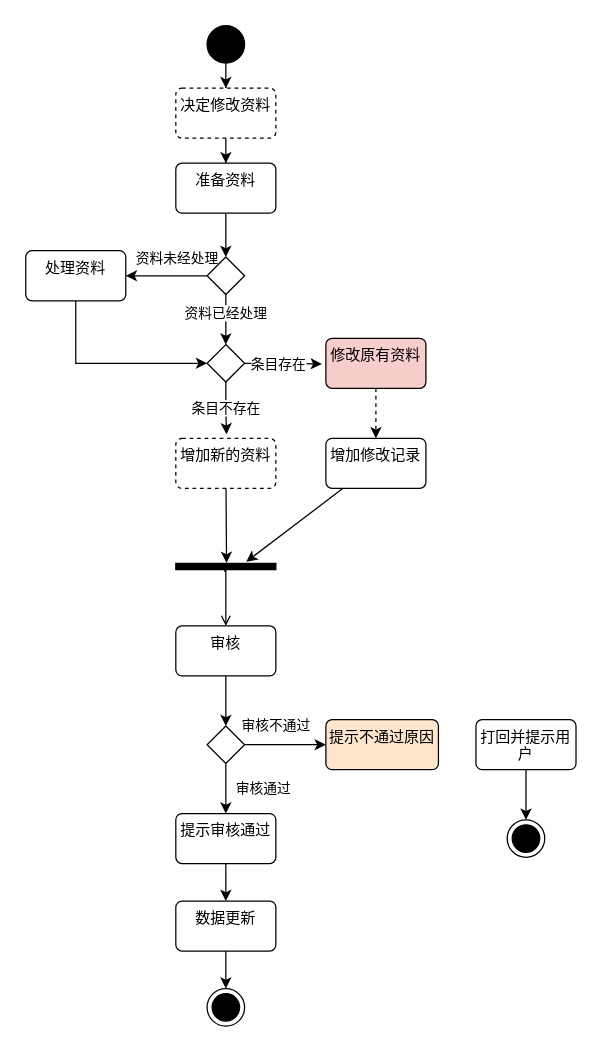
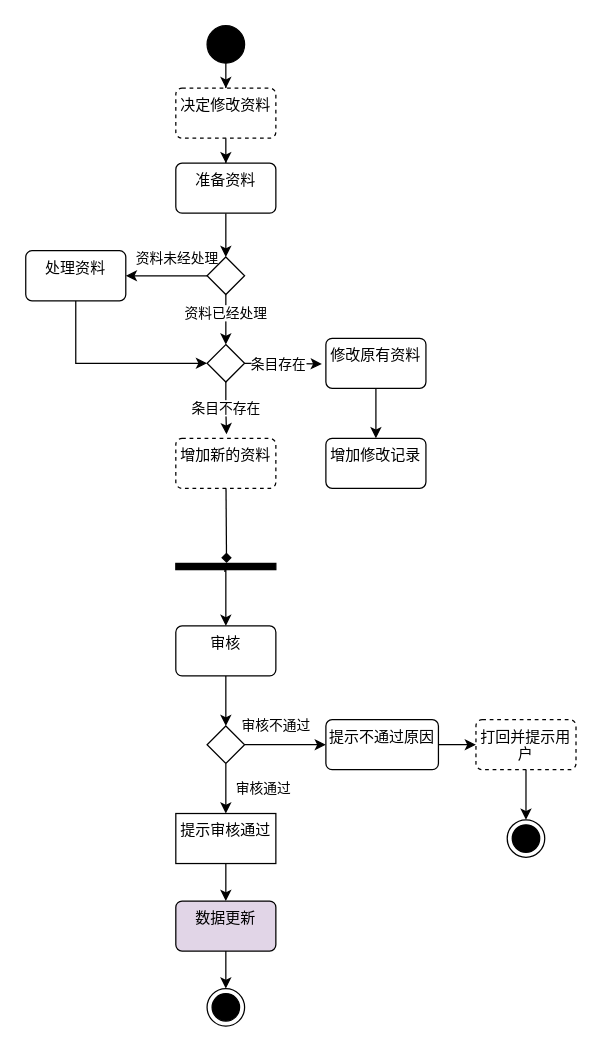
- <mxCell id="19" value="修改原有资料" style="html=1;align=center;verticalAlign=top;rounded=1;absoluteArcSize=1;arcSize=10;dashed=0;whiteSpace=wrap;fillColor=#f8cecc;" parent="1" vertex="1"><mxGeometry x="260" y="270" width="80" height="40" as="geometry" /></mxCell>
+ <mxCell id="19" value="修改原有资料" style="html=1;align=center;verticalAlign=top;rounded=1;absoluteArcSize=1;arcSize=10;dashed=0;whiteSpace=wrap;" parent="1" vertex="1"><mxGeometry x="260" y="270" width="80" height="40" as="geometry" /></mxCell>
- <mxCell id="18" style="edgeStyle=orthogonalEdgeStyle;rounded=0;orthogonalLoop=1;jettySize=auto;html=1;entryX=0.5;entryY=0;entryDx=0;entryDy=0;dashed=1;" parent="1" source="19" target="23" edge="1"><mxGeometry relative="1" as="geometry" /></mxCell>
+ <mxCell id="18" style="edgeStyle=orthogonalEdgeStyle;rounded=0;orthogonalLoop=1;jettySize=auto;html=1;entryX=0.5;entryY=0;entryDx=0;entryDy=0;" parent="1" source="19" target="23" edge="1"><mxGeometry relative="1" as="geometry" /></mxCell>
- <mxCell id="22" style="rounded=0;orthogonalLoop=1;jettySize=auto;html=1;entryX=-0.257;entryY=0.296;entryDx=0;entryDy=0;entryPerimeter=0;" parent="1" source="23" target="25" edge="1"><mxGeometry relative="1" as="geometry" /></mxCell>
- <mxCell id="20" style="rounded=0;orthogonalLoop=1;jettySize=auto;html=1;entryX=-0.067;entryY=0.493;entryDx=0;entryDy=0;entryPerimeter=0;" parent="1" source="21" target="25" edge="1"><mxGeometry relative="1" as="geometry" /></mxCell>
+ <mxCell id="20" style="rounded=0;orthogonalLoop=1;jettySize=auto;html=1;entryX=-0.067;entryY=0.493;entryDx=0;entryDy=0;entryPerimeter=0;endArrow=diamond;" parent="1" source="21" target="25" edge="1"><mxGeometry relative="1" as="geometry" /></mxCell>
- <mxCell id="24" value="" style="edgeStyle=orthogonalEdgeStyle;rounded=0;orthogonalLoop=1;jettySize=auto;html=1;endArrow=open;" parent="1" source="25" target="27" edge="1"><mxGeometry relative="1" as="geometry" /></mxCell>
+ <mxCell id="24" value="" style="edgeStyle=orthogonalEdgeStyle;rounded=0;orthogonalLoop=1;jettySize=auto;html=1;" parent="1" source="25" target="27" edge="1"><mxGeometry relative="1" as="geometry" /></mxCell>
- <mxCell id="34" value="提示不通过原因" style="html=1;align=center;verticalAlign=top;rounded=1;absoluteArcSize=1;arcSize=10;dashed=0;whiteSpace=wrap;fillColor=#ffe6cc;" parent="1" vertex="1"><mxGeometry x="260" y="575" width="90" height="40" as="geometry" /></mxCell>
+ <mxCell id="34" value="提示不通过原因" style="html=1;align=center;verticalAlign=top;rounded=1;absoluteArcSize=1;arcSize=10;dashed=0;whiteSpace=wrap;" parent="1" vertex="1"><mxGeometry x="260" y="575" width="90" height="40" as="geometry" /></mxCell>
+ <mxCell id="33" style="edgeStyle=orthogonalEdgeStyle;rounded=0;orthogonalLoop=1;jettySize=auto;html=1;" edge="1" parent="1" source="34" target="40"><mxGeometry relative="1" as="geometry" /></mxCell>
- <mxCell id="40" value="打回并提示用户" style="html=1;align=center;verticalAlign=top;rounded=1;absoluteArcSize=1;arcSize=10;dashed=0;whiteSpace=wrap;" vertex="1" parent="1"><mxGeometry x="380" y="575" width="80" height="40" as="geometry" /></mxCell>
+ <mxCell id="40" value="打回并提示用户" style="html=1;align=center;verticalAlign=top;rounded=1;absoluteArcSize=1;arcSize=10;dashed=1;whiteSpace=wrap;" vertex="1" parent="1"><mxGeometry x="380" y="575" width="80" height="40" as="geometry" /></mxCell>
- <mxCell id="32" value="提示审核通过" style="html=1;align=center;verticalAlign=top;rounded=1;absoluteArcSize=1;arcSize=10;dashed=0;whiteSpace=wrap;" parent="1" vertex="1"><mxGeometry x="140" y="650" width="80" height="40" as="geometry" /></mxCell>
+ <mxCell id="32" value="提示审核通过" style="html=1;align=center;verticalAlign=top;absoluteArcSize=1;arcSize=10;dashed=0;whiteSpace=wrap;rounded=0;" parent="1" vertex="1"><mxGeometry x="140" y="650" width="80" height="40" as="geometry" /></mxCell>
- <mxCell id="36" value="数据更新" style="html=1;align=center;verticalAlign=top;rounded=1;absoluteArcSize=1;arcSize=10;dashed=0;whiteSpace=wrap;" parent="1" vertex="1"><mxGeometry x="140" y="720" width="80" height="40" as="geometry" /></mxCell>
+ <mxCell id="36" value="数据更新" style="html=1;align=center;verticalAlign=top;rounded=1;absoluteArcSize=1;arcSize=10;dashed=0;whiteSpace=wrap;fillColor=#e1d5e7;" parent="1" vertex="1"><mxGeometry x="140" y="720" width="80" height="40" as="geometry" /></mxCell>
